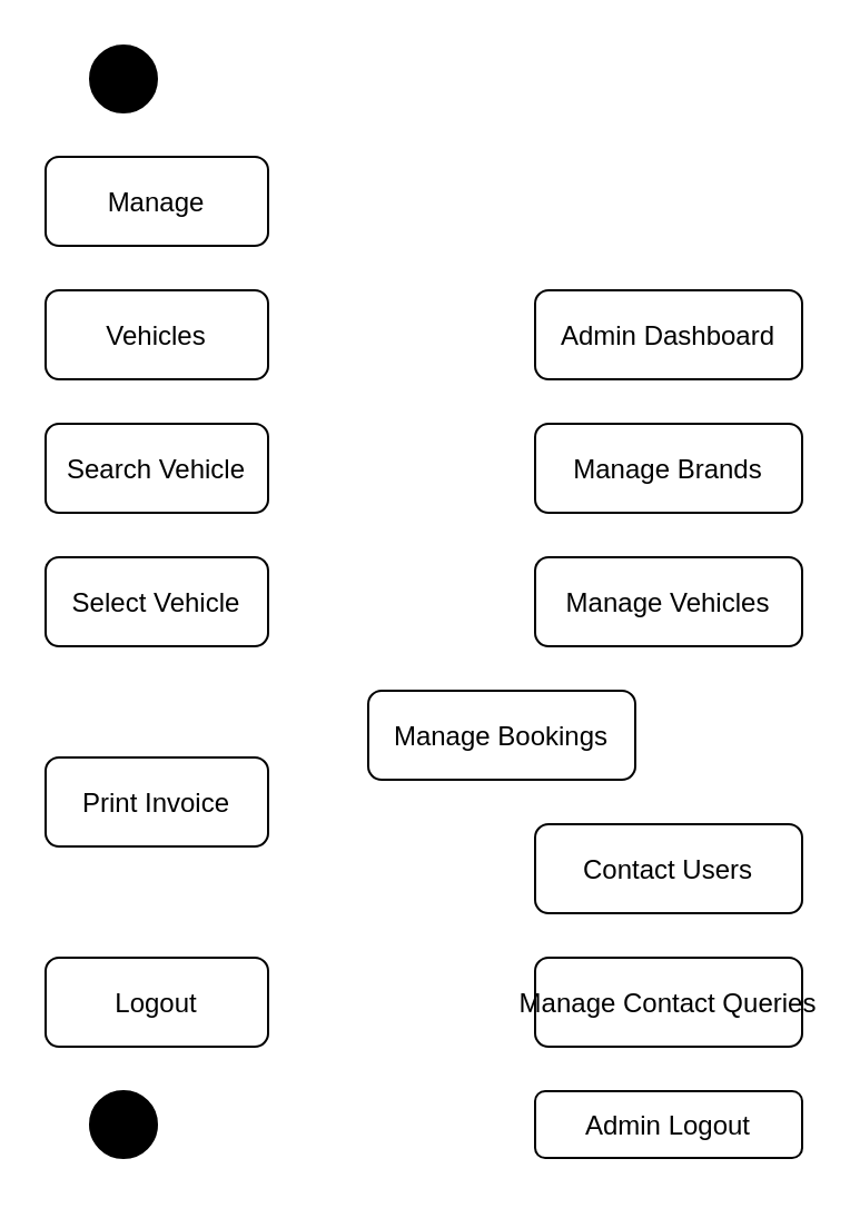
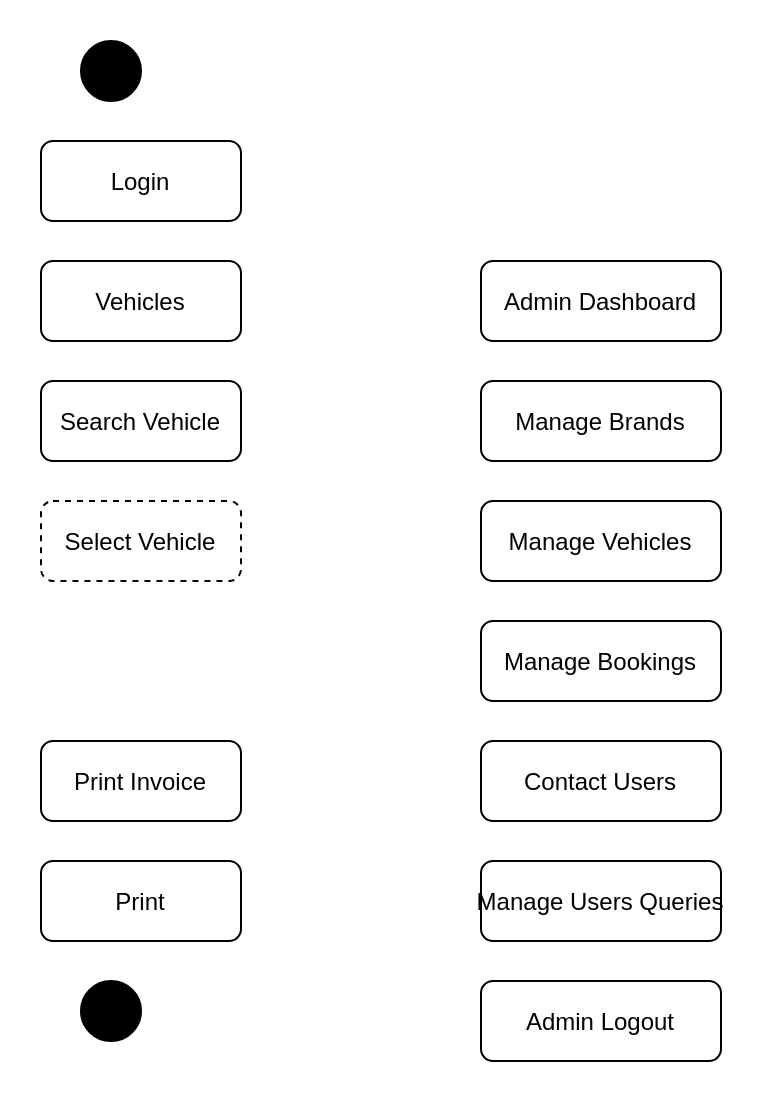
- <mxCell id="3" value="Manage" style="rounded=1;fillColor=#FFFFFF;strokeColor=#000000;" vertex="1" parent="1"><mxGeometry x="20" y="70" width="100" height="40" as="geometry" /></mxCell>
+ <mxCell id="3" value="Login" style="rounded=1;fillColor=#FFFFFF;strokeColor=#000000;" vertex="1" parent="1"><mxGeometry x="20" y="70" width="100" height="40" as="geometry" /></mxCell>
- <mxCell id="6" value="Select Vehicle" style="rounded=1;fillColor=#FFFFFF;strokeColor=#000000;" vertex="1" parent="1"><mxGeometry x="20" y="250" width="100" height="40" as="geometry" /></mxCell>
+ <mxCell id="6" value="Select Vehicle" style="rounded=1;fillColor=#FFFFFF;strokeColor=#000000;dashed=1;" vertex="1" parent="1"><mxGeometry x="20" y="250" width="100" height="40" as="geometry" /></mxCell>
- <mxCell id="13" value="Manage Bookings" style="rounded=1;fillColor=#FFFFFF;strokeColor=#000000;" vertex="1" parent="1"><mxGeometry x="165" y="310" width="120" height="40" as="geometry" /></mxCell>
+ <mxCell id="13" value="Manage Bookings" style="rounded=1;fillColor=#FFFFFF;strokeColor=#000000;" vertex="1" parent="1"><mxGeometry x="240" y="310" width="120" height="40" as="geometry" /></mxCell>
- <mxCell id="7" value="Print Invoice" style="rounded=1;fillColor=#FFFFFF;strokeColor=#000000;" vertex="1" parent="1"><mxGeometry x="20" y="340" width="100" height="40" as="geometry" /></mxCell>
+ <mxCell id="7" value="Print Invoice" style="rounded=1;fillColor=#FFFFFF;strokeColor=#000000;" vertex="1" parent="1"><mxGeometry x="20" y="370" width="100" height="40" as="geometry" /></mxCell>
- <mxCell id="8" value="Logout" style="rounded=1;fillColor=#FFFFFF;strokeColor=#000000;" vertex="1" parent="1"><mxGeometry x="20" y="430" width="100" height="40" as="geometry" /></mxCell>
+ <mxCell id="8" value="Print" style="rounded=1;fillColor=#FFFFFF;strokeColor=#000000;" vertex="1" parent="1"><mxGeometry x="20" y="430" width="100" height="40" as="geometry" /></mxCell>
- <mxCell id="15" value="Manage Contact Queries" style="rounded=1;fillColor=#FFFFFF;strokeColor=#000000;" vertex="1" parent="1"><mxGeometry x="240" y="430" width="120" height="40" as="geometry" /></mxCell>
+ <mxCell id="15" value="Manage Users Queries" style="rounded=1;fillColor=#FFFFFF;strokeColor=#000000;" vertex="1" parent="1"><mxGeometry x="240" y="430" width="120" height="40" as="geometry" /></mxCell>
- <mxCell id="16" value="Admin Logout" style="rounded=1;fillColor=#FFFFFF;strokeColor=#000000;" vertex="1" parent="1"><mxGeometry x="240" y="490" width="120" height="30" as="geometry" /></mxCell>
+ <mxCell id="16" value="Admin Logout" style="rounded=1;fillColor=#FFFFFF;strokeColor=#000000;" vertex="1" parent="1"><mxGeometry x="240" y="490" width="120" height="40" as="geometry" /></mxCell>
